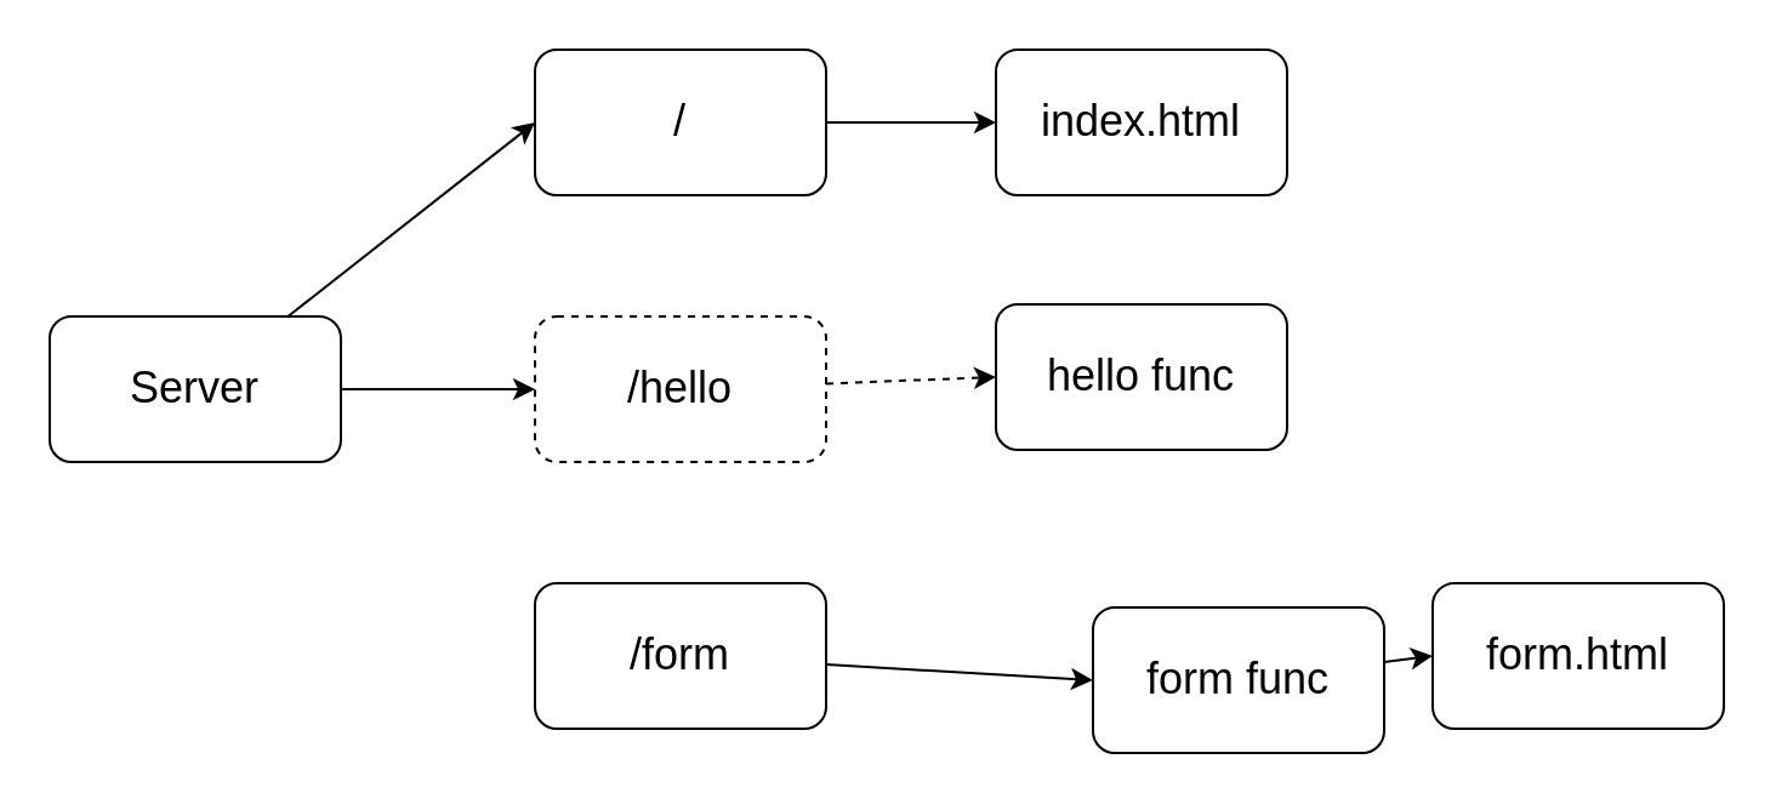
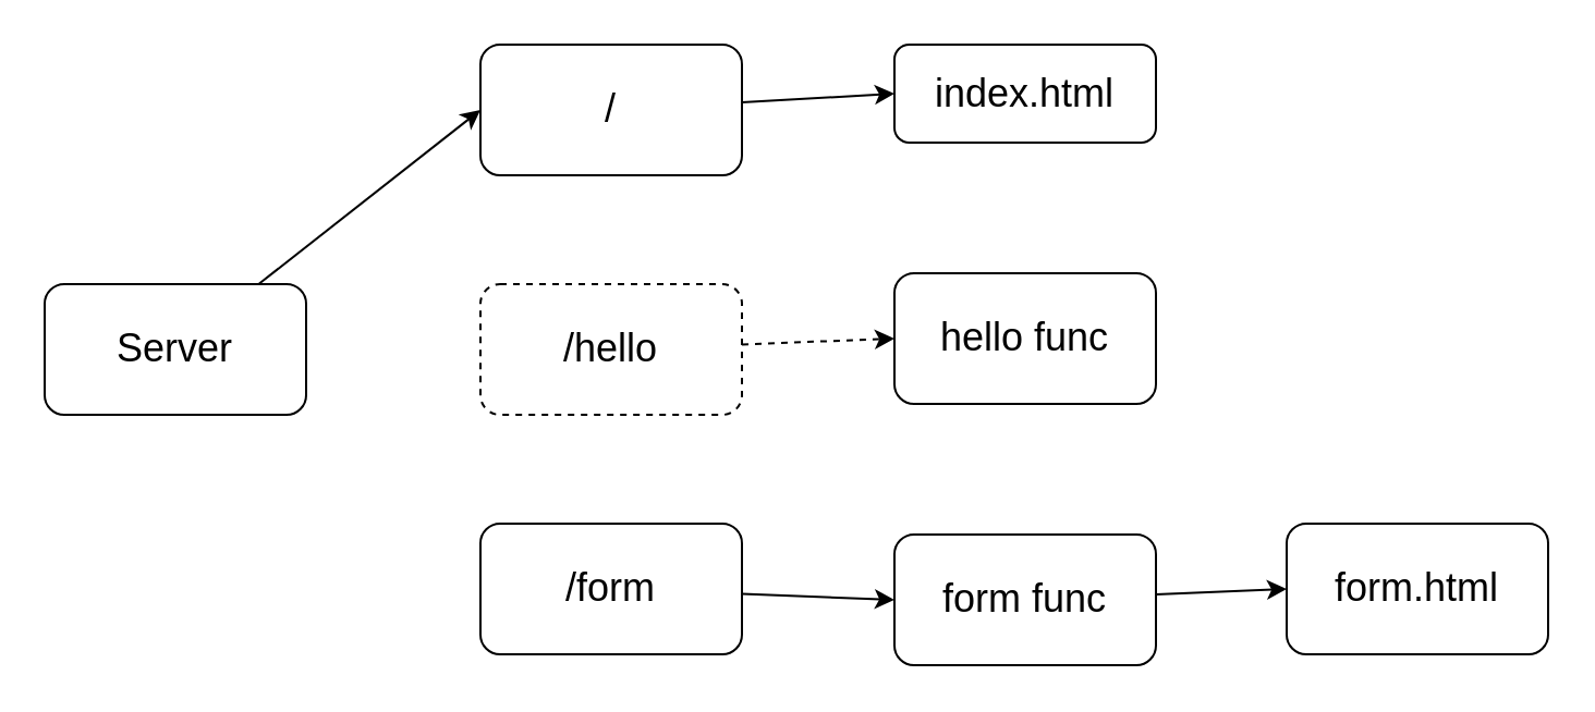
- <mxCell id="12" value="&lt;font style=&quot;font-size: 18px;&quot;&gt;index.html&lt;/font&gt;" style="rounded=1;whiteSpace=wrap;html=1;" vertex="1" parent="1"><mxGeometry x="410" y="20" width="120" height="60" as="geometry" /></mxCell>
+ <mxCell id="12" value="&lt;font style=&quot;font-size: 18px;&quot;&gt;index.html&lt;/font&gt;" style="rounded=1;whiteSpace=wrap;html=1;" vertex="1" parent="1"><mxGeometry x="410" y="20" width="120" height="45" as="geometry" /></mxCell>
- <mxCell id="3" style="edgeStyle=none;html=1;entryX=0;entryY=0.5;entryDx=0;entryDy=0;" edge="1" parent="1" source="4" target="8"><mxGeometry relative="1" as="geometry" /></mxCell>
- <mxCell id="15" value="&lt;font style=&quot;font-size: 18px;&quot;&gt;form func&lt;/font&gt;" style="rounded=1;whiteSpace=wrap;html=1;" vertex="1" parent="1"><mxGeometry x="450" y="250" width="120" height="60" as="geometry" /></mxCell>
+ <mxCell id="15" value="&lt;font style=&quot;font-size: 18px;&quot;&gt;form func&lt;/font&gt;" style="rounded=1;whiteSpace=wrap;html=1;" vertex="1" parent="1"><mxGeometry x="410" y="245" width="120" height="60" as="geometry" /></mxCell>
